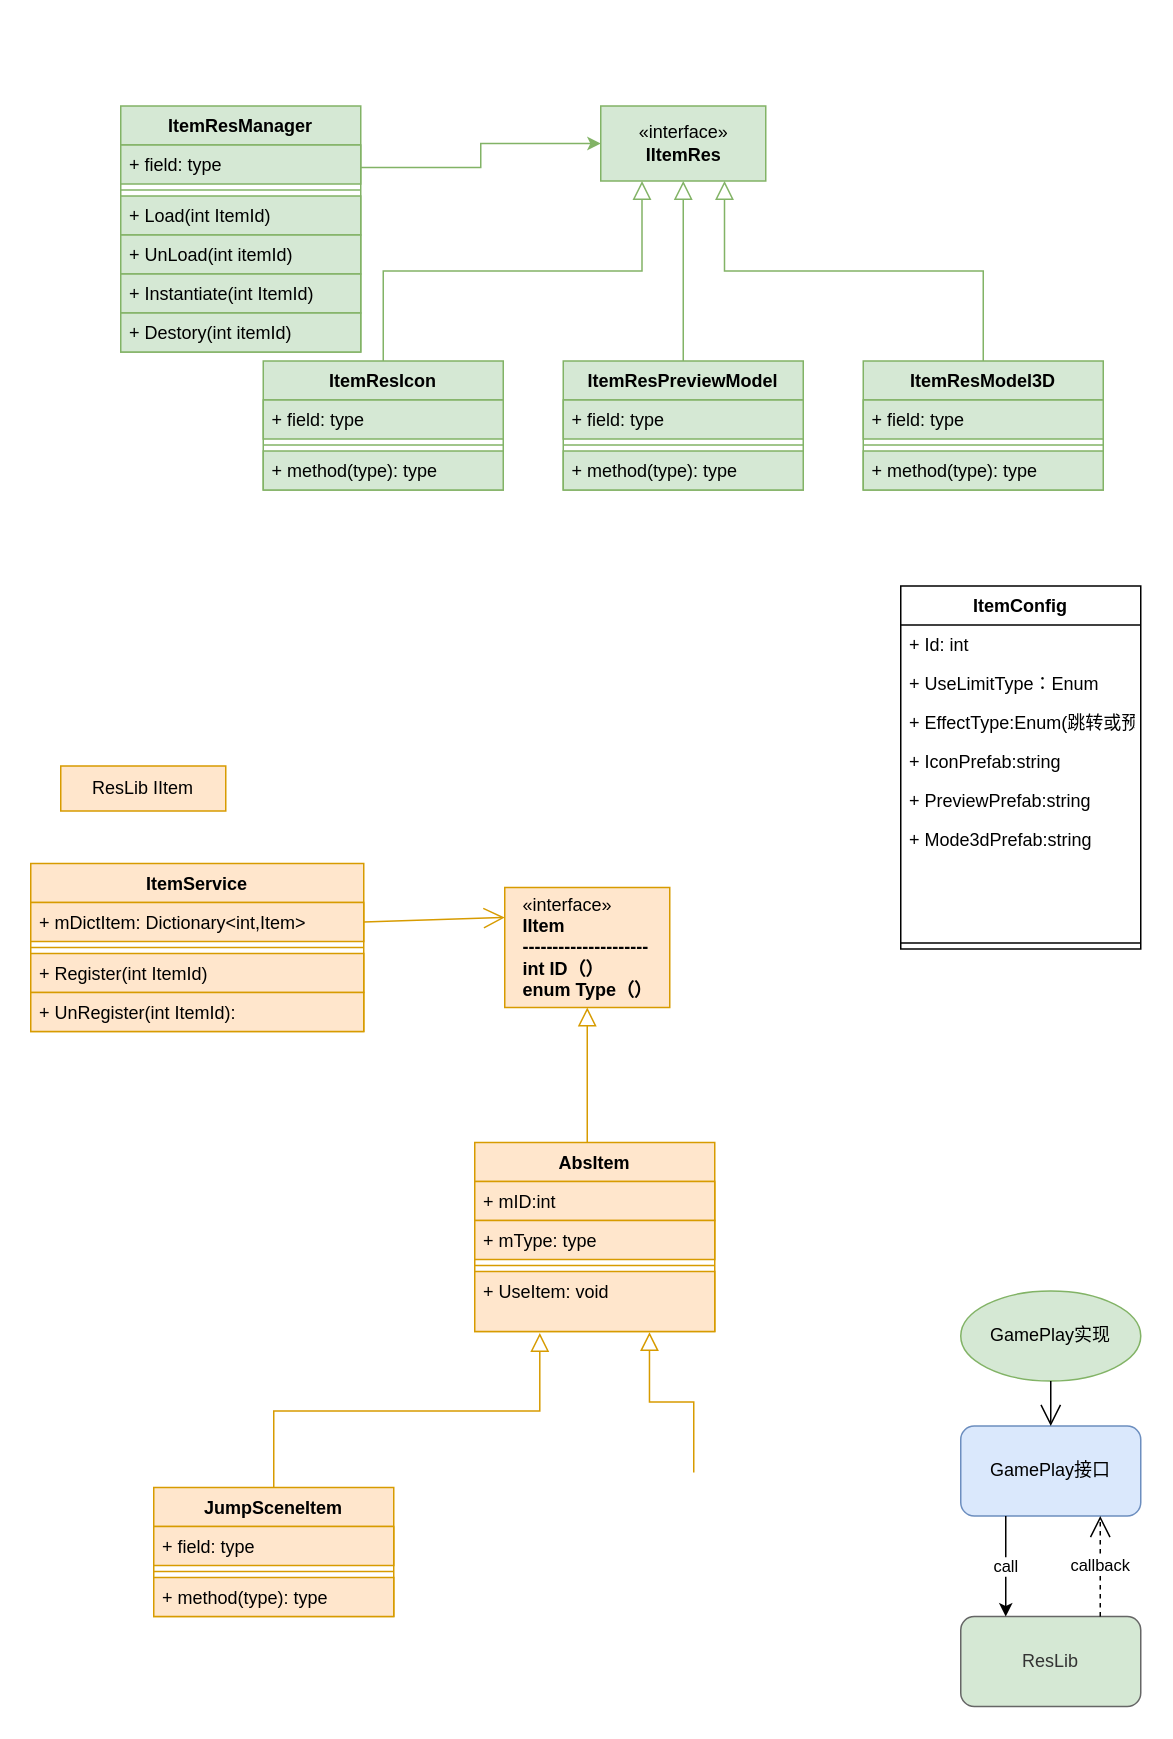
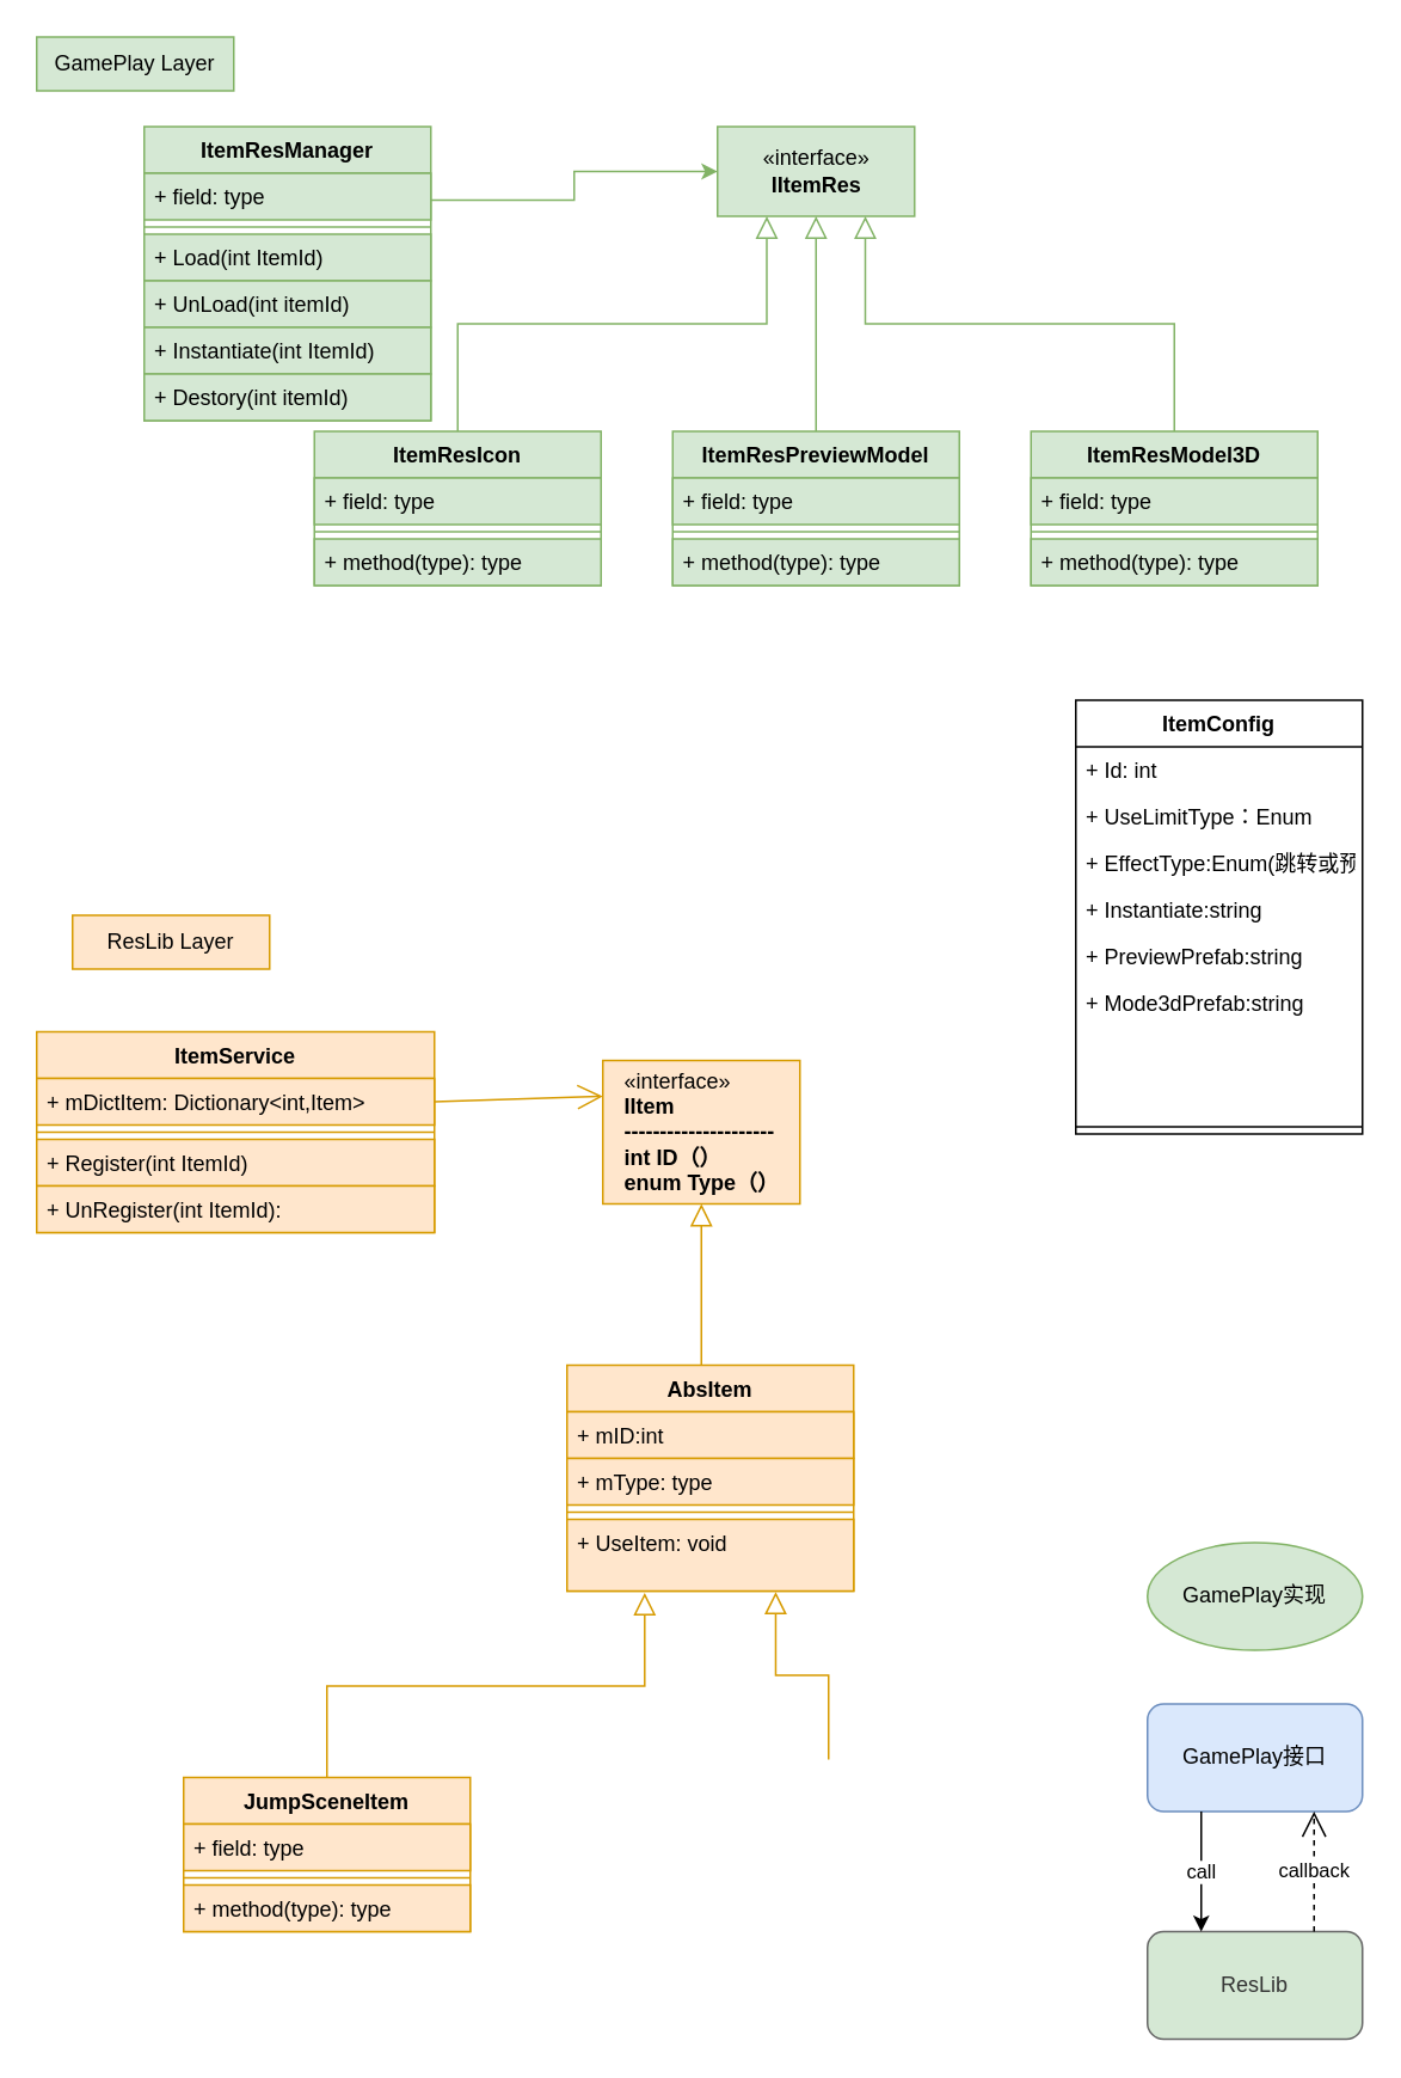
+ <mxCell id="55" value="GamePlay Layer" style="text;html=1;strokeColor=#82b366;fillColor=#d5e8d4;align=center;verticalAlign=middle;whiteSpace=wrap;rounded=0;" vertex="1" parent="1"><mxGeometry x="20" y="20" width="110" height="30" as="geometry" /></mxCell>
- <mxCell id="49" value="+ IconPrefab:string" style="text;strokeColor=none;fillColor=none;align=left;verticalAlign=top;spacingLeft=4;spacingRight=4;overflow=hidden;rotatable=0;points=[[0,0.5],[1,0.5]];portConstraint=eastwest;" vertex="1" parent="45"><mxGeometry y="104" width="160" height="26" as="geometry" /></mxCell>
+ <mxCell id="49" value="+ Instantiate:string" style="text;strokeColor=none;fillColor=none;align=left;verticalAlign=top;spacingLeft=4;spacingRight=4;overflow=hidden;rotatable=0;points=[[0,0.5],[1,0.5]];portConstraint=eastwest;" vertex="1" parent="45"><mxGeometry y="104" width="160" height="26" as="geometry" /></mxCell>
- <mxCell id="56" value="ResLib IItem" style="text;html=1;strokeColor=#d79b00;fillColor=#ffe6cc;align=center;verticalAlign=middle;whiteSpace=wrap;rounded=0;" vertex="1" parent="1"><mxGeometry x="40" y="510" width="110" height="30" as="geometry" /></mxCell>
+ <mxCell id="56" value="ResLib Layer" style="text;html=1;strokeColor=#d79b00;fillColor=#ffe6cc;align=center;verticalAlign=middle;whiteSpace=wrap;rounded=0;" vertex="1" parent="1"><mxGeometry x="40" y="510" width="110" height="30" as="geometry" /></mxCell>
- <mxCell id="61" value="" style="endArrow=open;endFill=1;endSize=12;html=1;rounded=0;exitX=0.5;exitY=1;exitDx=0;exitDy=0;entryX=0.5;entryY=0;entryDx=0;entryDy=0;" edge="1" parent="1" source="57" target="58"><mxGeometry width="160" relative="1" as="geometry"><mxPoint x="490" y="1000" as="sourcePoint" /><mxPoint x="650" y="1000" as="targetPoint" /></mxGeometry></mxCell>
